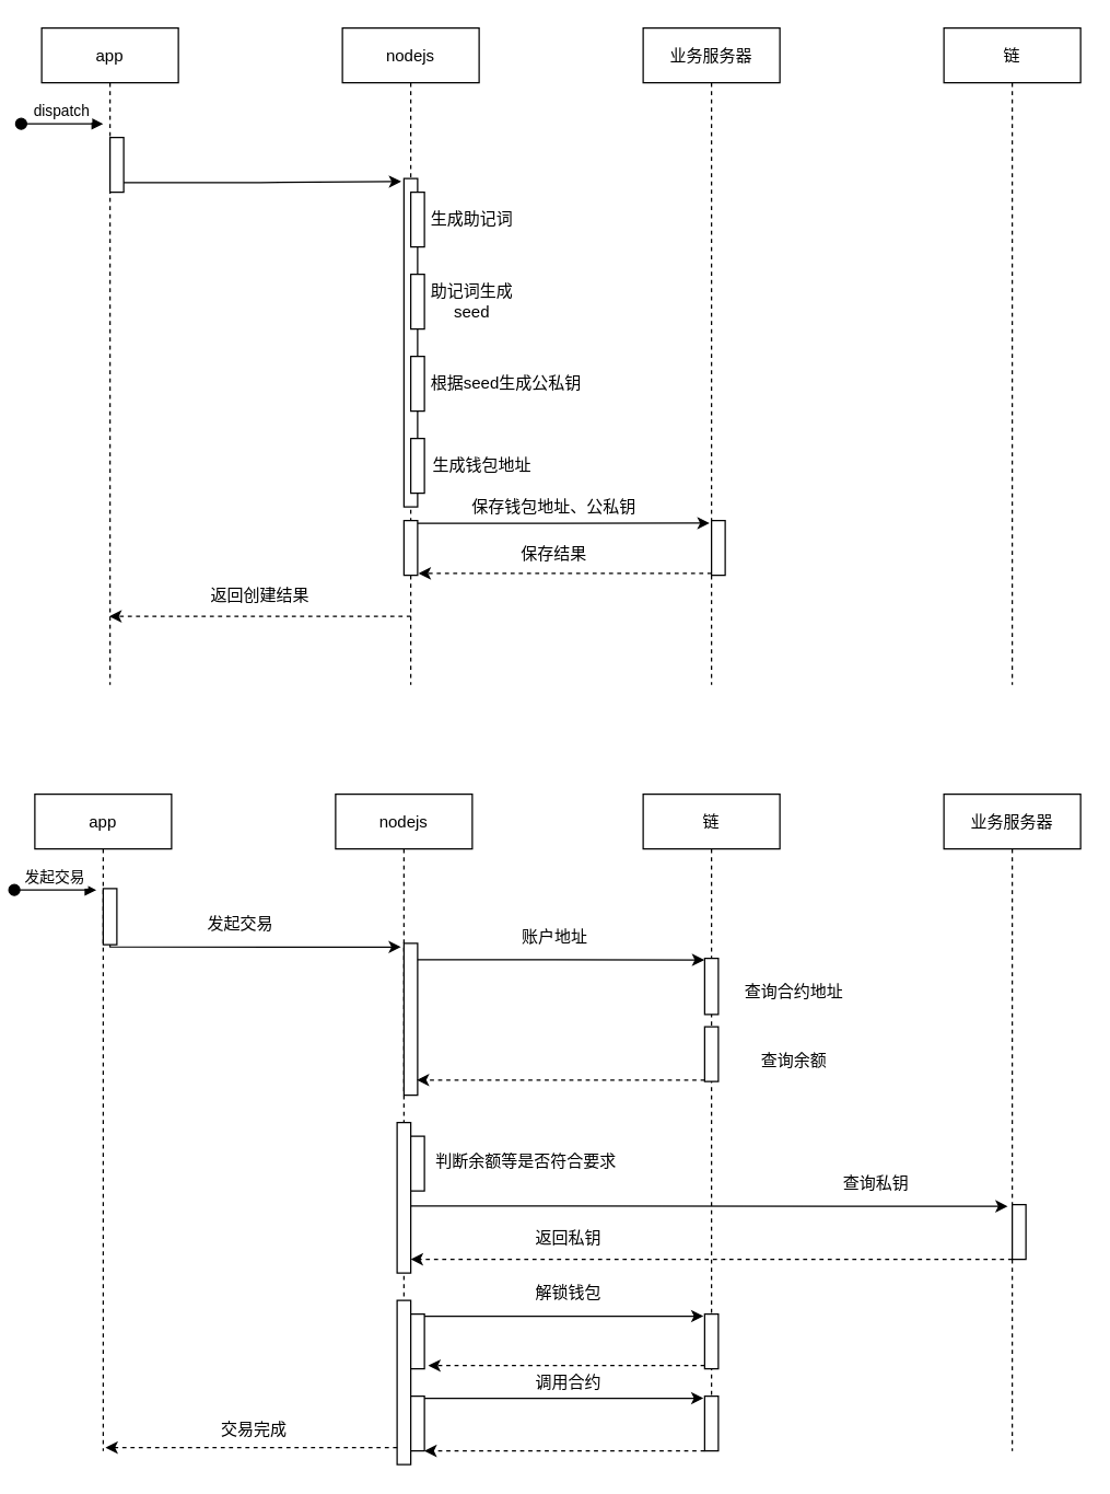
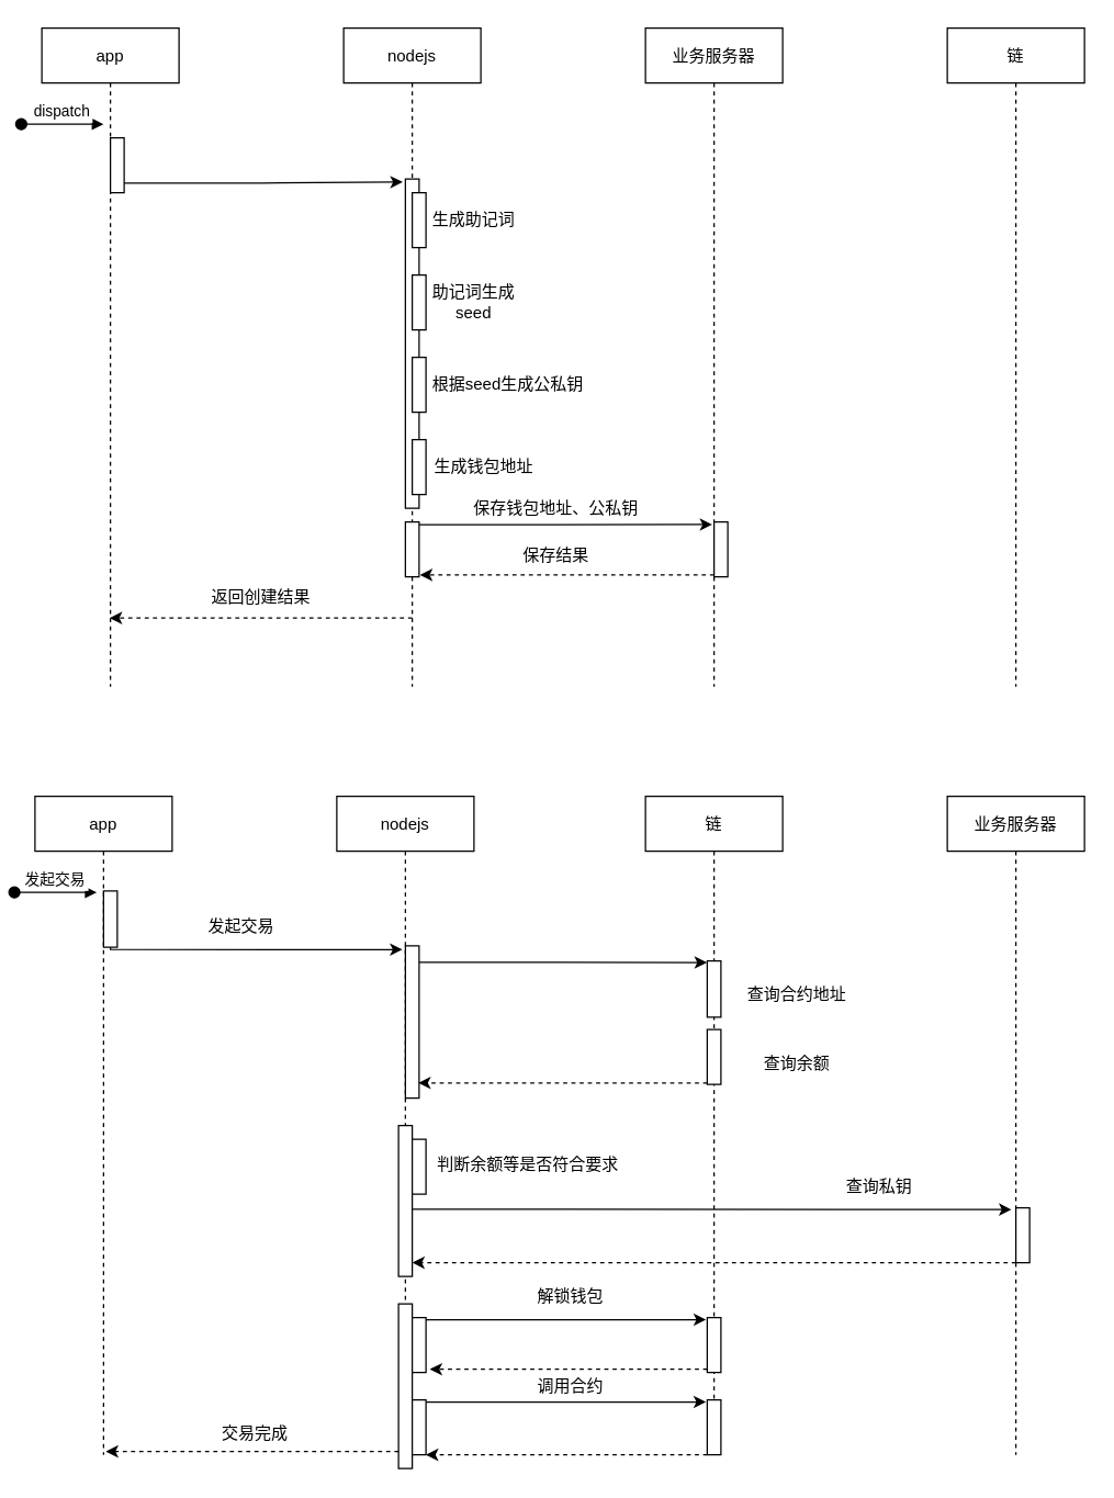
- <mxCell id="48" value="账户地址" style="text;html=1;align=center;verticalAlign=middle;resizable=0;points=[];autosize=1;strokeColor=none;fillColor=none;" vertex="1" parent="1"><mxGeometry x="365" y="670" width="70" height="30" as="geometry" /></mxCell>
- <mxCell id="53" value="返回私钥" style="text;html=1;align=center;verticalAlign=middle;resizable=0;points=[];autosize=1;strokeColor=none;fillColor=none;" vertex="1" parent="1"><mxGeometry x="375" y="890" width="70" height="30" as="geometry" /></mxCell>
